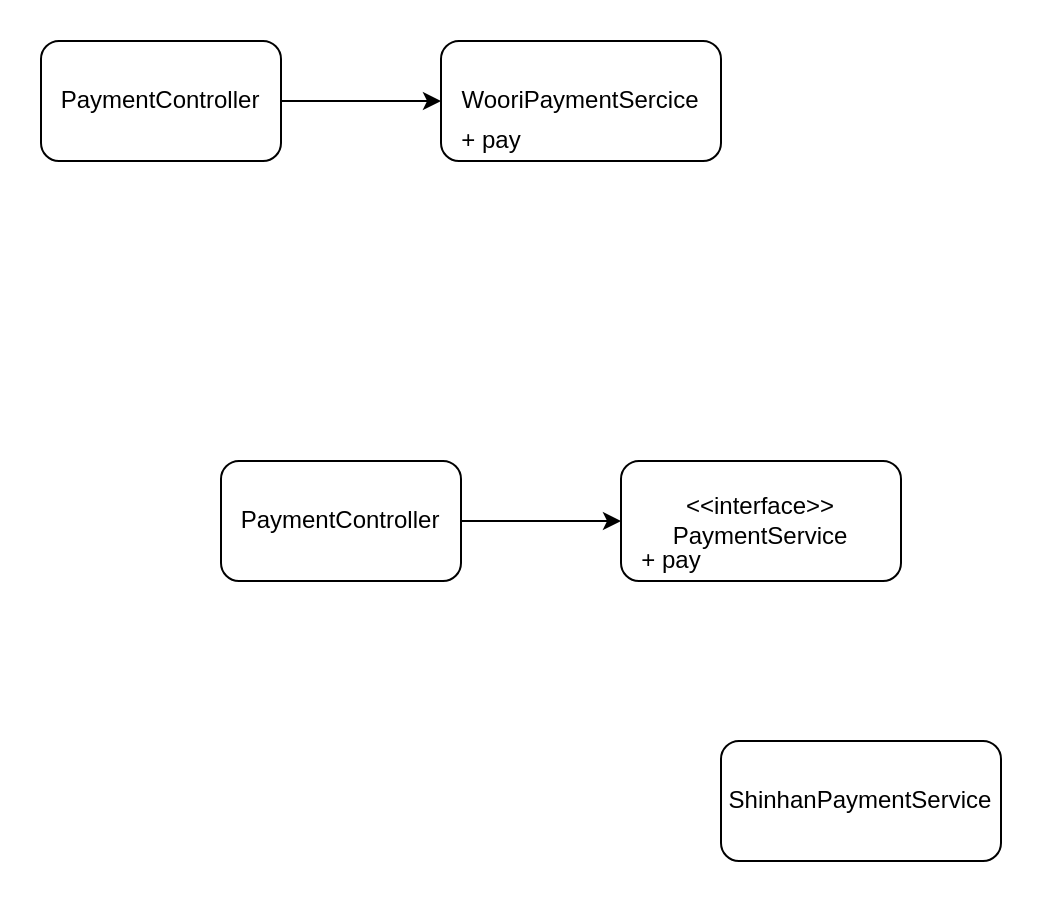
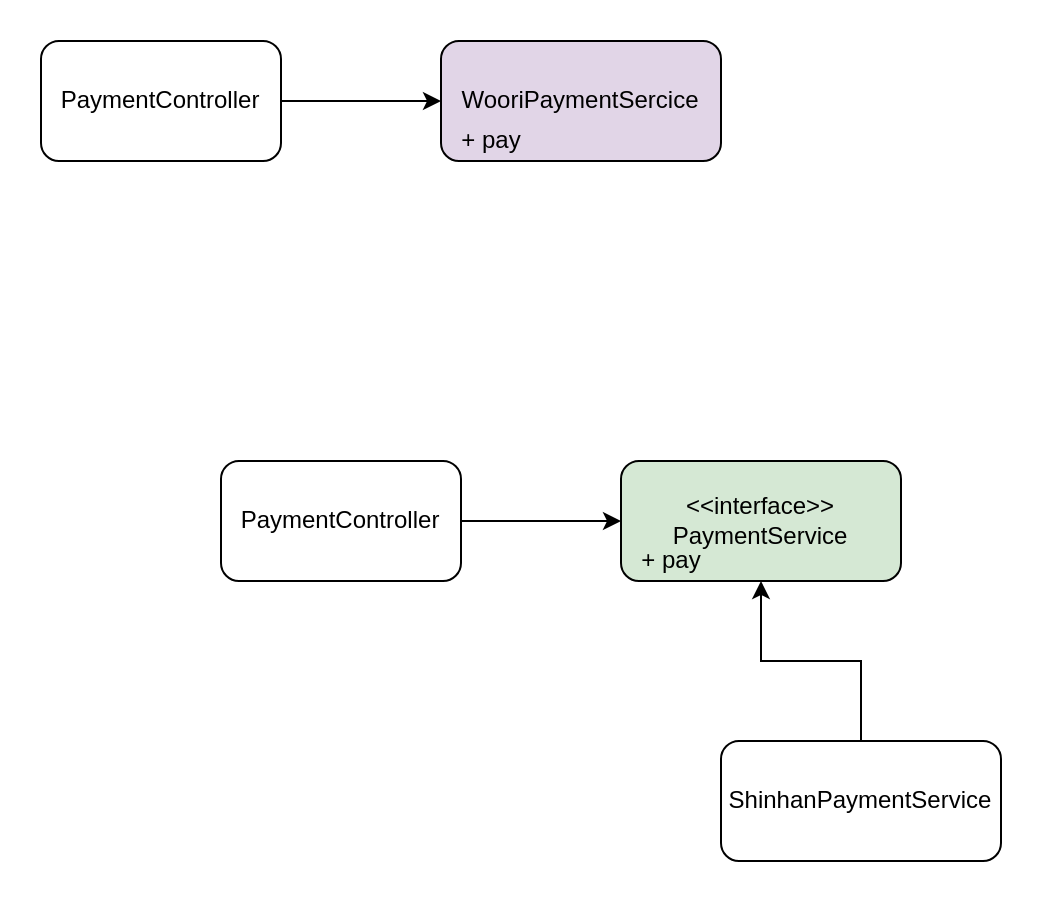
- <mxCell id="4" value="WooriPaymentSercice" style="rounded=1;whiteSpace=wrap;html=1;" parent="1" vertex="1"><mxGeometry x="220" y="20" width="140" height="60" as="geometry" /></mxCell>
+ <mxCell id="4" value="WooriPaymentSercice" style="rounded=1;whiteSpace=wrap;html=1;fillColor=#e1d5e7;" parent="1" vertex="1"><mxGeometry x="220" y="20" width="140" height="60" as="geometry" /></mxCell>
- <mxCell id="8" value="&amp;lt;&amp;lt;interface&amp;gt;&amp;gt;&lt;br&gt;PaymentService" style="rounded=1;whiteSpace=wrap;html=1;" parent="1" vertex="1"><mxGeometry x="310" y="230" width="140" height="60" as="geometry" /></mxCell>
+ <mxCell id="8" value="&amp;lt;&amp;lt;interface&amp;gt;&amp;gt;&lt;br&gt;PaymentService" style="rounded=1;whiteSpace=wrap;html=1;fillColor=#d5e8d4;" parent="1" vertex="1"><mxGeometry x="310" y="230" width="140" height="60" as="geometry" /></mxCell>
+ <mxCell id="9" value="" style="edgeStyle=orthogonalEdgeStyle;rounded=0;orthogonalLoop=1;jettySize=auto;html=1;entryX=0.5;entryY=1;entryDx=0;entryDy=0;" parent="1" source="10" target="8" edge="1"><mxGeometry relative="1" as="geometry"><mxPoint x="480" y="290" as="targetPoint" /></mxGeometry></mxCell>
